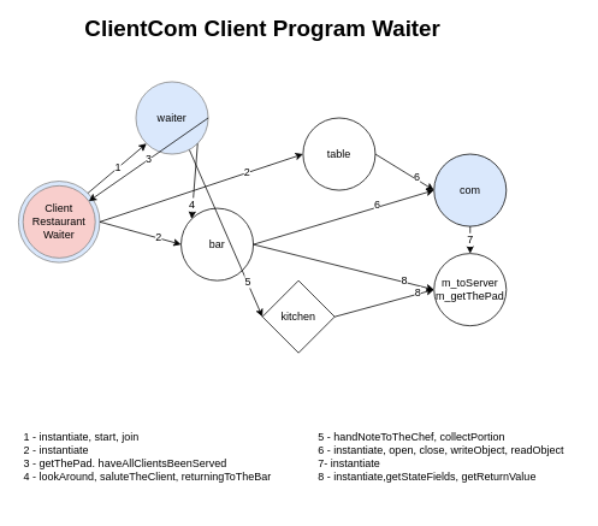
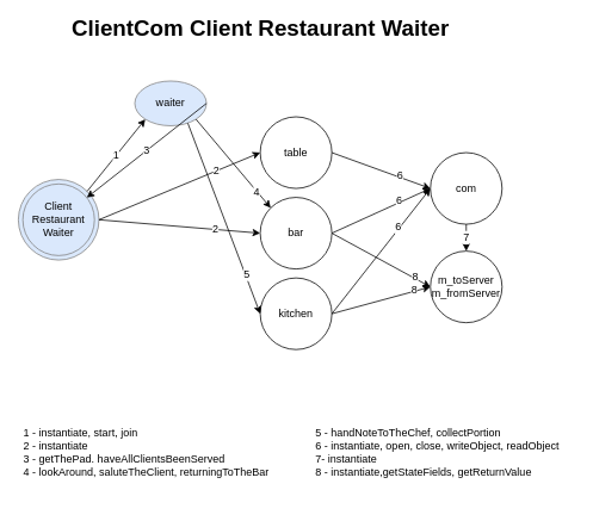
- <mxCell id="9" value="&lt;b&gt;&lt;font style=&quot;font-size: 25px;&quot;&gt;ClientCom Client Program Waiter&lt;/font&gt;&lt;/b&gt;" style="text;html=1;align=center;verticalAlign=middle;resizable=0;points=[];autosize=1;strokeColor=none;fillColor=none;" vertex="1" parent="1"><mxGeometry x="70" y="20" width="440" height="20" as="geometry" /></mxCell>
+ <mxCell id="9" value="&lt;b&gt;&lt;font style=&quot;font-size: 25px;&quot;&gt;ClientCom Client Restaurant Waiter&lt;/font&gt;&lt;/b&gt;" style="text;html=1;align=center;verticalAlign=middle;resizable=0;points=[];autosize=1;strokeColor=none;fillColor=none;" vertex="1" parent="1"><mxGeometry x="70" y="20" width="440" height="20" as="geometry" /></mxCell>
- <mxCell id="2" value="waiter" style="ellipse;whiteSpace=wrap;html=1;fillColor=#dae8fc;strokeColor=#808080;" parent="1" vertex="1"><mxGeometry x="150" y="90" width="80" height="80" as="geometry" /></mxCell>
+ <mxCell id="2" value="waiter" style="ellipse;whiteSpace=wrap;html=1;fillColor=#dae8fc;strokeColor=#808080;" parent="1" vertex="1"><mxGeometry x="150" y="90" width="80" height="50" as="geometry" /></mxCell>
- <mxCell id="3" value="table" style="ellipse;whiteSpace=wrap;html=1;" parent="1" vertex="1"><mxGeometry x="335" y="130" width="80" height="80" as="geometry" /></mxCell>
+ <mxCell id="3" value="table" style="ellipse;whiteSpace=wrap;html=1;" parent="1" vertex="1"><mxGeometry x="290" y="130" width="80" height="80" as="geometry" /></mxCell>
- <mxCell id="11" value="com" style="ellipse;whiteSpace=wrap;html=1;fillColor=#dae8fc;" vertex="1" parent="1"><mxGeometry x="480" y="170" width="80" height="80" as="geometry" /></mxCell>
+ <mxCell id="11" value="com" style="ellipse;whiteSpace=wrap;html=1;" vertex="1" parent="1"><mxGeometry x="480" y="170" width="80" height="80" as="geometry" /></mxCell>
- <mxCell id="8" value="&lt;div&gt;&lt;span style=&quot;background-color: initial;&quot;&gt;Client&lt;/span&gt;&lt;/div&gt;&lt;div&gt;&lt;span style=&quot;background-color: initial;&quot;&gt;Restaurant&lt;/span&gt;&lt;br&gt;&lt;/div&gt;&lt;div&gt;Waiter&lt;/div&gt;" style="ellipse;whiteSpace=wrap;html=1;fillColor=#f8cecc;strokeColor=#808080;" parent="6" vertex="1"><mxGeometry x="5" y="5" width="80" height="80" as="geometry" /></mxCell>
+ <mxCell id="8" value="&lt;div&gt;&lt;span style=&quot;background-color: initial;&quot;&gt;Client&lt;/span&gt;&lt;/div&gt;&lt;div&gt;&lt;span style=&quot;background-color: initial;&quot;&gt;Restaurant&lt;/span&gt;&lt;br&gt;&lt;/div&gt;&lt;div&gt;Waiter&lt;/div&gt;" style="ellipse;whiteSpace=wrap;html=1;fillColor=#dae8fc;strokeColor=#808080;" parent="6" vertex="1"><mxGeometry x="5" y="5" width="80" height="80" as="geometry" /></mxCell>
- <mxCell id="10" value="bar" style="ellipse;whiteSpace=wrap;html=1;" vertex="1" parent="1"><mxGeometry x="200" y="230" width="80" height="80" as="geometry" /></mxCell>
+ <mxCell id="10" value="bar" style="ellipse;whiteSpace=wrap;html=1;" vertex="1" parent="1"><mxGeometry x="290" y="220" width="80" height="80" as="geometry" /></mxCell>
+ <mxCell id="28" value="" style="endArrow=classic;html=1;rounded=0;fontSize=12;exitX=1;exitY=0.5;exitDx=0;exitDy=0;entryX=0;entryY=0.5;entryDx=0;entryDy=0;" edge="1" parent="1" source="21" target="11"><mxGeometry width="50" height="50" relative="1" as="geometry"><mxPoint x="390" y="190" as="sourcePoint" /><mxPoint x="500" y="230" as="targetPoint" /></mxGeometry></mxCell>
+ <mxCell id="29" value="6" style="edgeLabel;html=1;align=center;verticalAlign=middle;resizable=0;points=[];fontSize=12;" vertex="1" connectable="0" parent="28"><mxGeometry x="0.366" y="2" relative="1" as="geometry"><mxPoint as="offset" /></mxGeometry></mxCell>
- <mxCell id="12" value="m_toServer&lt;br&gt;m_getThePad" style="ellipse;whiteSpace=wrap;html=1;" vertex="1" parent="1"><mxGeometry x="480" y="280" width="80" height="80" as="geometry" /></mxCell>
+ <mxCell id="12" value="m_toServer&lt;br&gt;m_fromServer" style="ellipse;whiteSpace=wrap;html=1;" vertex="1" parent="1"><mxGeometry x="480" y="280" width="80" height="80" as="geometry" /></mxCell>
- <mxCell id="21" value="kitchen" style="rhombus;whiteSpace=wrap;html=1;" vertex="1" parent="1"><mxGeometry x="290" y="310" width="80" height="80" as="geometry" /></mxCell>
+ <mxCell id="21" value="kitchen" style="ellipse;whiteSpace=wrap;html=1;" vertex="1" parent="1"><mxGeometry x="290" y="310" width="80" height="80" as="geometry" /></mxCell>
